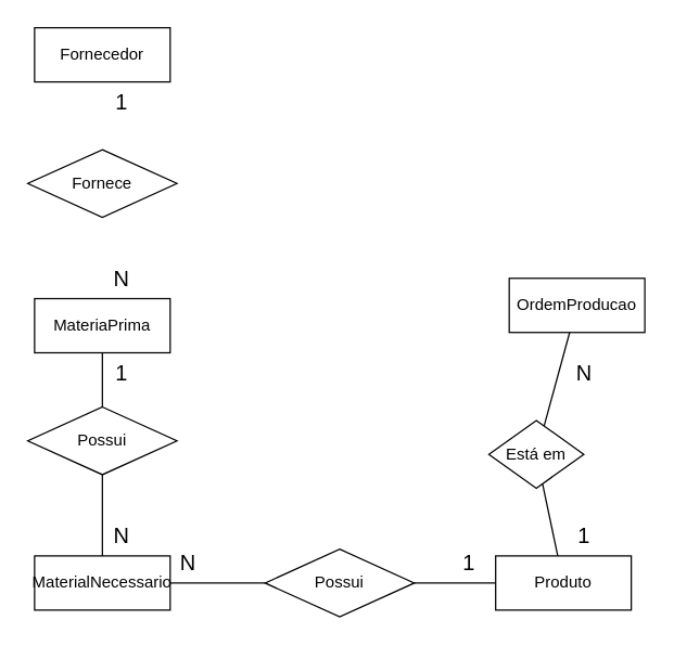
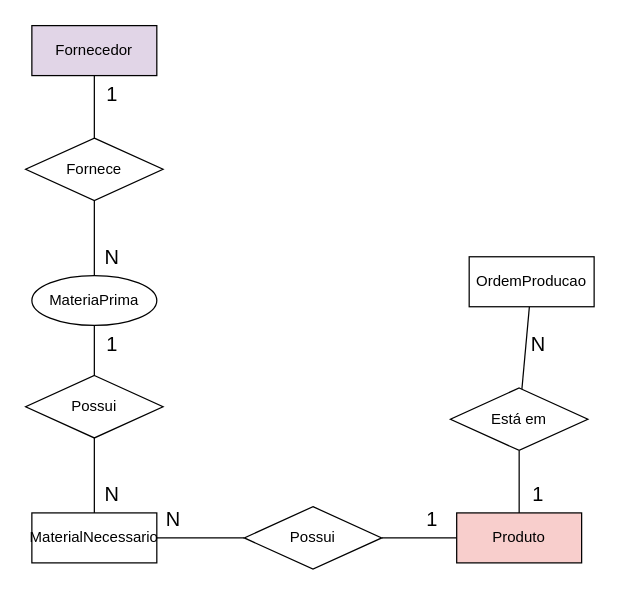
- <mxCell id="3" value="Fornecedor" style="whiteSpace=wrap;html=1;align=center;" vertex="1" parent="1"><mxGeometry x="25" y="20" width="100" height="40" as="geometry" /></mxCell>
+ <mxCell id="3" value="Fornecedor" style="whiteSpace=wrap;html=1;align=center;fillColor=#e1d5e7;" vertex="1" parent="1"><mxGeometry x="25" y="20" width="100" height="40" as="geometry" /></mxCell>
+ <mxCell id="2" style="edgeStyle=none;curved=1;rounded=0;orthogonalLoop=1;jettySize=auto;html=1;fontSize=12;startSize=8;endSize=8;endArrow=none;endFill=0;" edge="1" parent="1" source="3" target="15"><mxGeometry relative="1" as="geometry" /></mxCell>
+ <mxCell id="4" style="edgeStyle=none;curved=1;rounded=0;orthogonalLoop=1;jettySize=auto;html=1;fontSize=12;startSize=8;endSize=8;endArrow=none;endFill=0;" edge="1" parent="1" source="6" target="15"><mxGeometry relative="1" as="geometry" /></mxCell>
- <mxCell id="6" value="MateriaPrima" style="whiteSpace=wrap;html=1;align=center;" vertex="1" parent="1"><mxGeometry x="25" y="220" width="100" height="40" as="geometry" /></mxCell>
+ <mxCell id="6" value="MateriaPrima" style="ellipse;whiteSpace=wrap;html=1;align=center;" vertex="1" parent="1"><mxGeometry x="25" y="220" width="100" height="40" as="geometry" /></mxCell>
- <mxCell id="18" value="Está em" style="shape=rhombus;perimeter=rhombusPerimeter;whiteSpace=wrap;html=1;align=center;" vertex="1" parent="1"><mxGeometry x="360" y="310" width="70" height="50" as="geometry" /></mxCell>
+ <mxCell id="18" value="Está em" style="shape=rhombus;perimeter=rhombusPerimeter;whiteSpace=wrap;html=1;align=center;" vertex="1" parent="1"><mxGeometry x="360" y="310" width="110" height="50" as="geometry" /></mxCell>
- <mxCell id="11" value="Produto" style="whiteSpace=wrap;html=1;align=center;" vertex="1" parent="1"><mxGeometry x="365" y="410" width="100" height="40" as="geometry" /></mxCell>
+ <mxCell id="11" value="Produto" style="whiteSpace=wrap;html=1;align=center;fillColor=#f8cecc;" vertex="1" parent="1"><mxGeometry x="365" y="410" width="100" height="40" as="geometry" /></mxCell>
